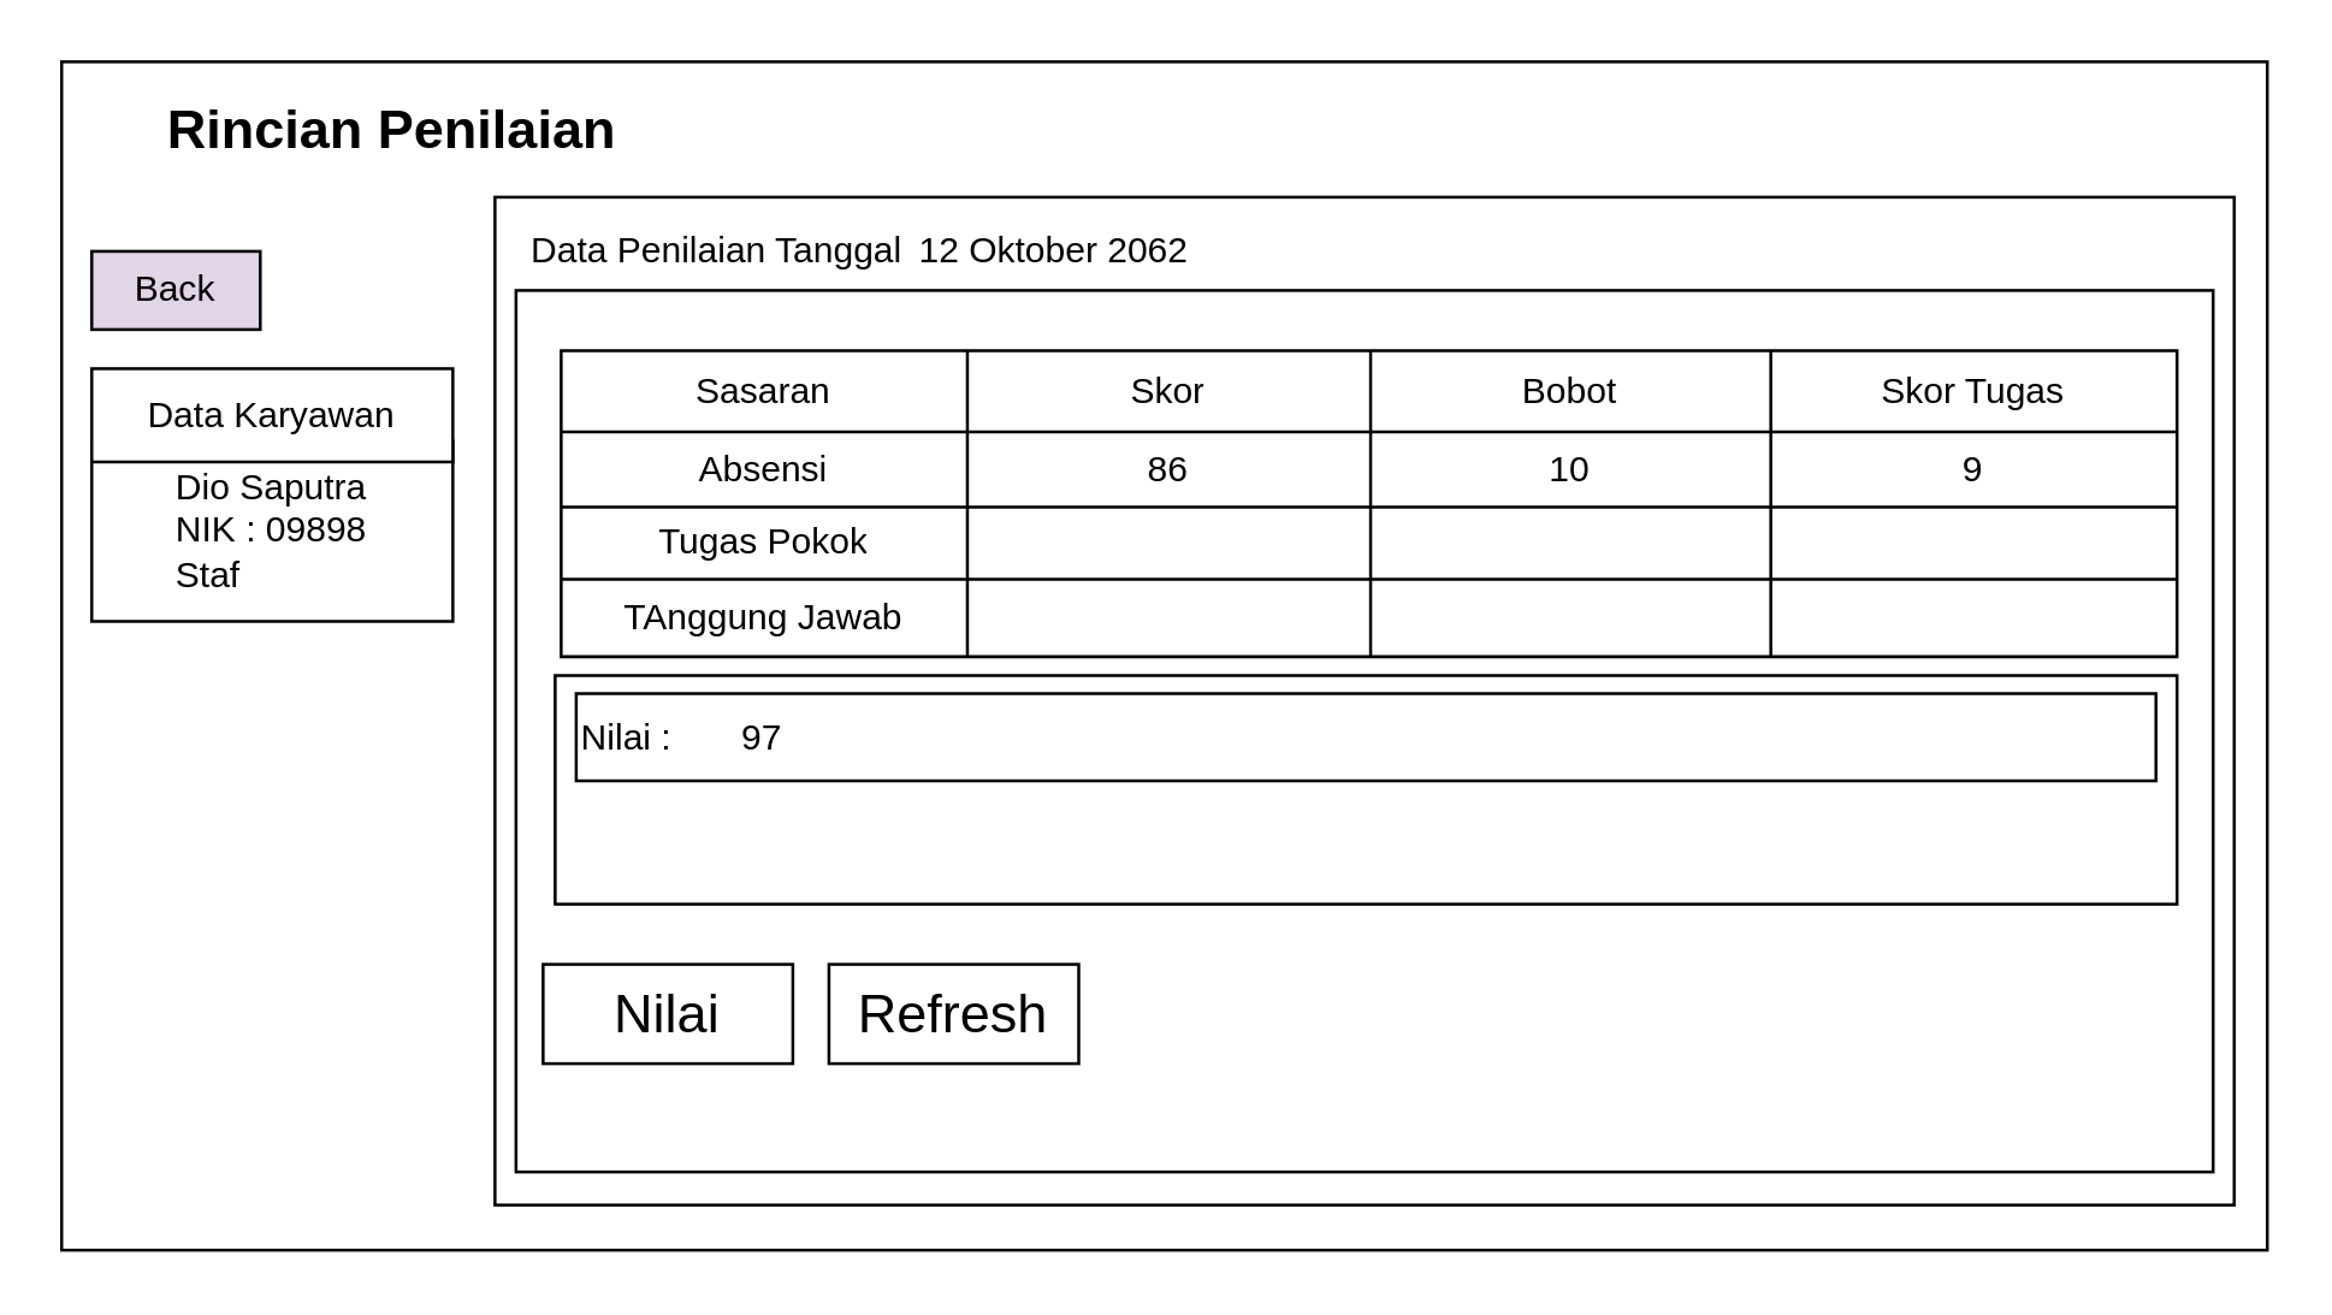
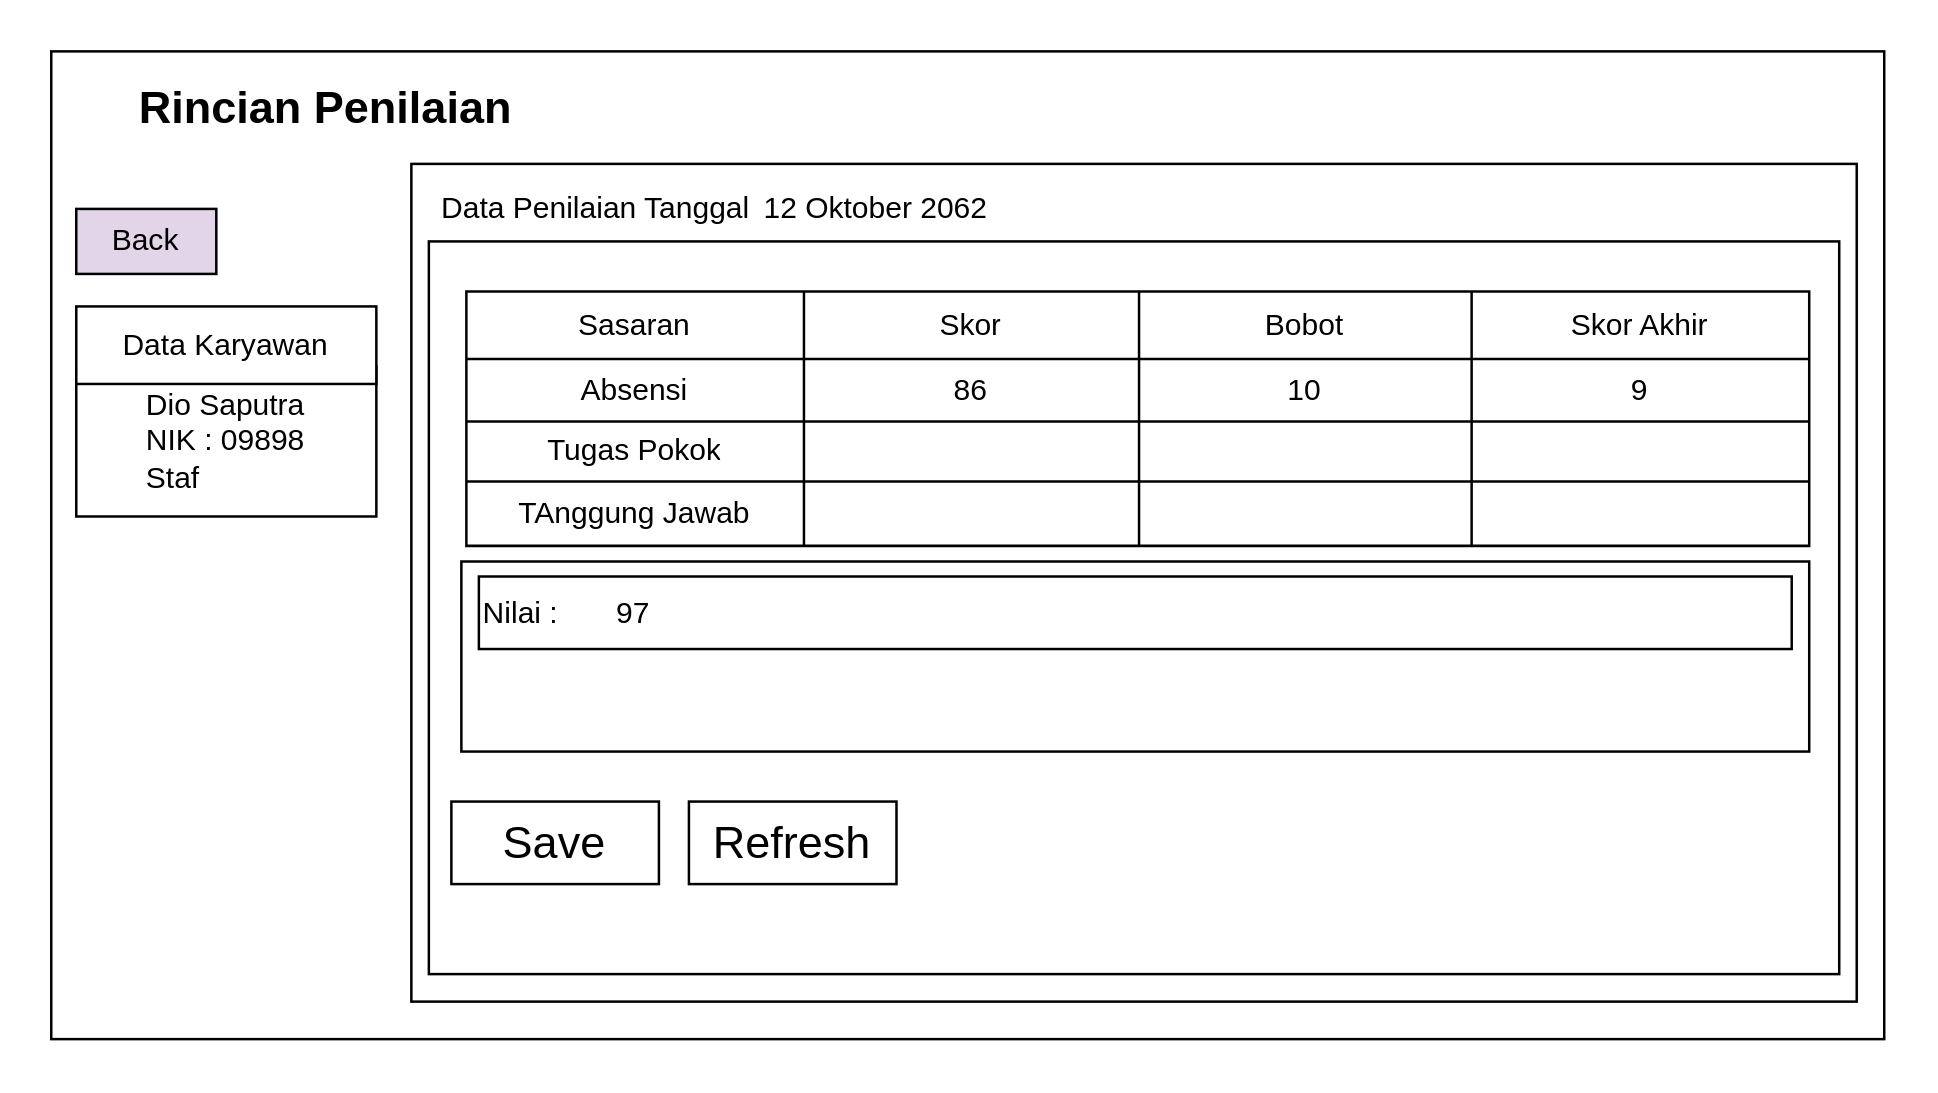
- <mxCell id="16" value="Skor Tugas" style="shape=partialRectangle;html=1;whiteSpace=wrap;connectable=0;overflow=hidden;fillColor=none;top=0;left=0;bottom=0;right=0;pointerEvents=1;" vertex="1" parent="12"><mxGeometry x="402" width="135" height="27" as="geometry"><mxRectangle width="135" height="27" as="alternateBounds" /></mxGeometry></mxCell>
+ <mxCell id="16" value="Skor Akhir" style="shape=partialRectangle;html=1;whiteSpace=wrap;connectable=0;overflow=hidden;fillColor=none;top=0;left=0;bottom=0;right=0;pointerEvents=1;" vertex="1" parent="12"><mxGeometry x="402" width="135" height="27" as="geometry"><mxRectangle width="135" height="27" as="alternateBounds" /></mxGeometry></mxCell>
- <mxCell id="35" value="Nilai" style="rounded=0;whiteSpace=wrap;html=1;fontSize=18;" vertex="1" parent="1"><mxGeometry x="180" y="320" width="83" height="33" as="geometry" /></mxCell>
+ <mxCell id="35" value="Save" style="rounded=0;whiteSpace=wrap;html=1;fontSize=18;" vertex="1" parent="1"><mxGeometry x="180" y="320" width="83" height="33" as="geometry" /></mxCell>
